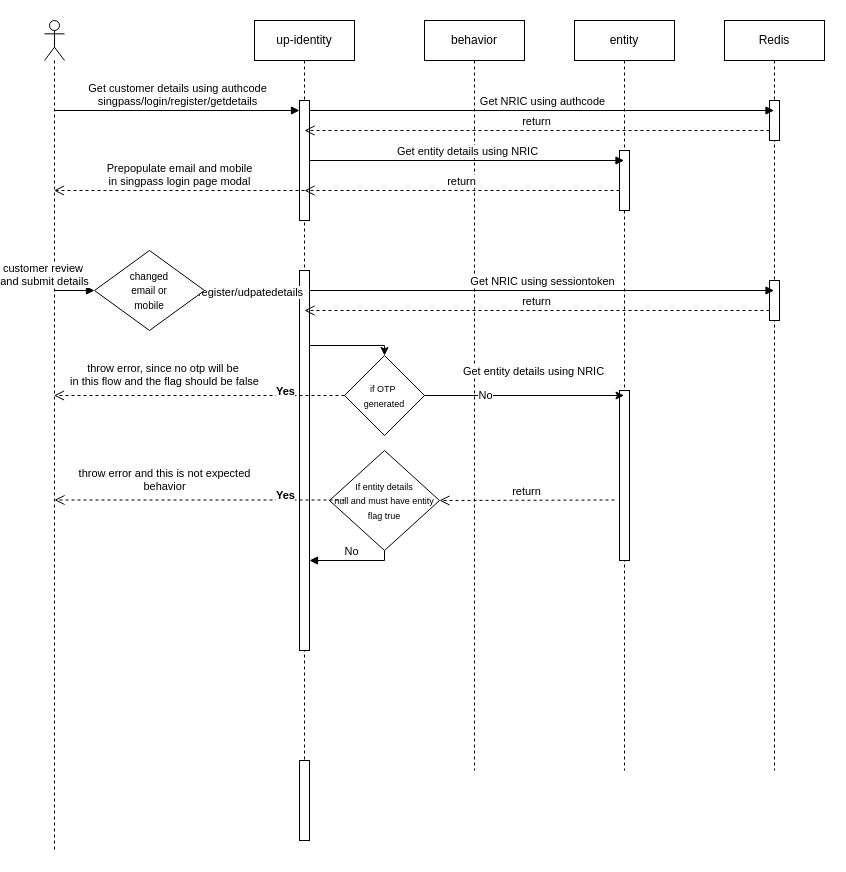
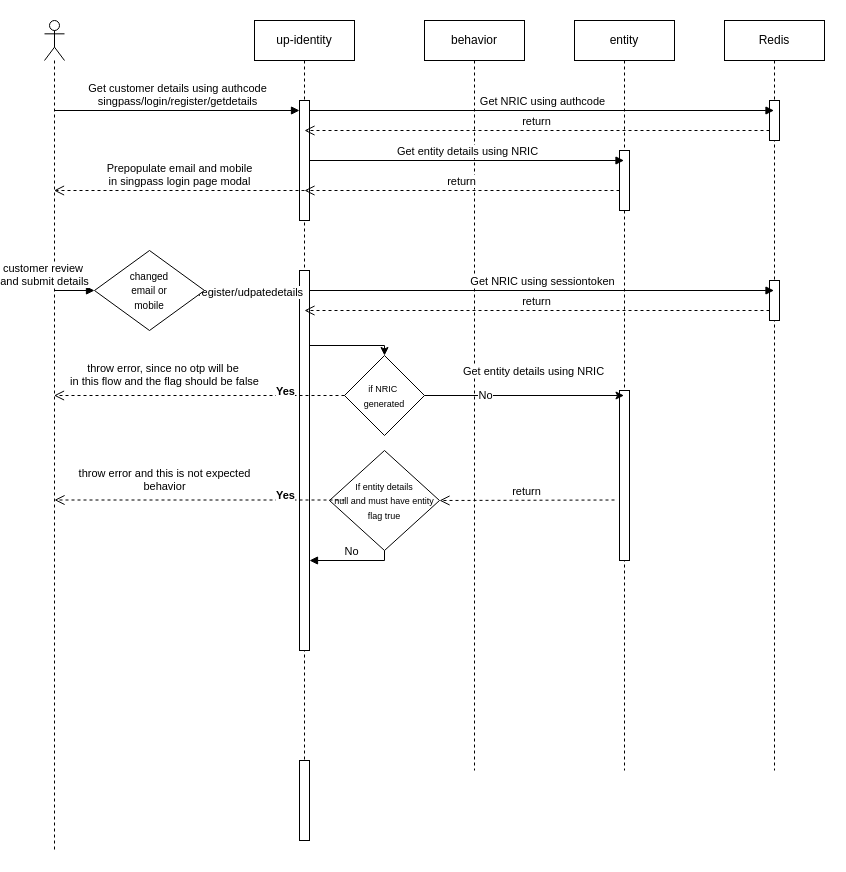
- <mxCell id="28" value="&lt;font style=&quot;font-size: 9px;&quot;&gt;if OTP&amp;nbsp;&lt;br&gt;generated&lt;/font&gt;" style="rhombus;whiteSpace=wrap;html=1;" vertex="1" parent="1"><mxGeometry x="320" y="355" width="80" height="80" as="geometry" /></mxCell>
+ <mxCell id="28" value="&lt;font style=&quot;font-size: 9px;&quot;&gt;if NRIC&amp;nbsp;&lt;br&gt;generated&lt;/font&gt;" style="rhombus;whiteSpace=wrap;html=1;" vertex="1" parent="1"><mxGeometry x="320" y="355" width="80" height="80" as="geometry" /></mxCell>
